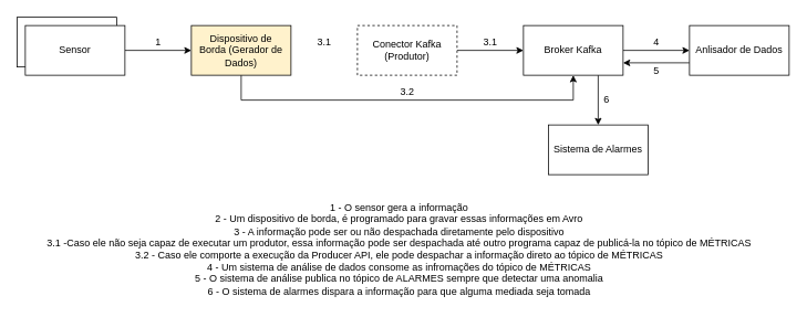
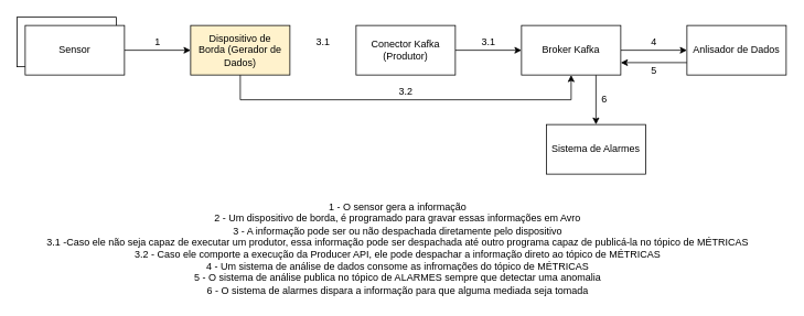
- <mxCell id="8" value="Conector Kafka (Produtor)" style="rounded=0;whiteSpace=wrap;html=1;dashed=1;" parent="1" vertex="1"><mxGeometry x="430" y="30" width="120" height="60" as="geometry" /></mxCell>
+ <mxCell id="8" value="Conector Kafka (Produtor)" style="rounded=0;whiteSpace=wrap;html=1;" parent="1" vertex="1"><mxGeometry x="430" y="30" width="120" height="60" as="geometry" /></mxCell>
